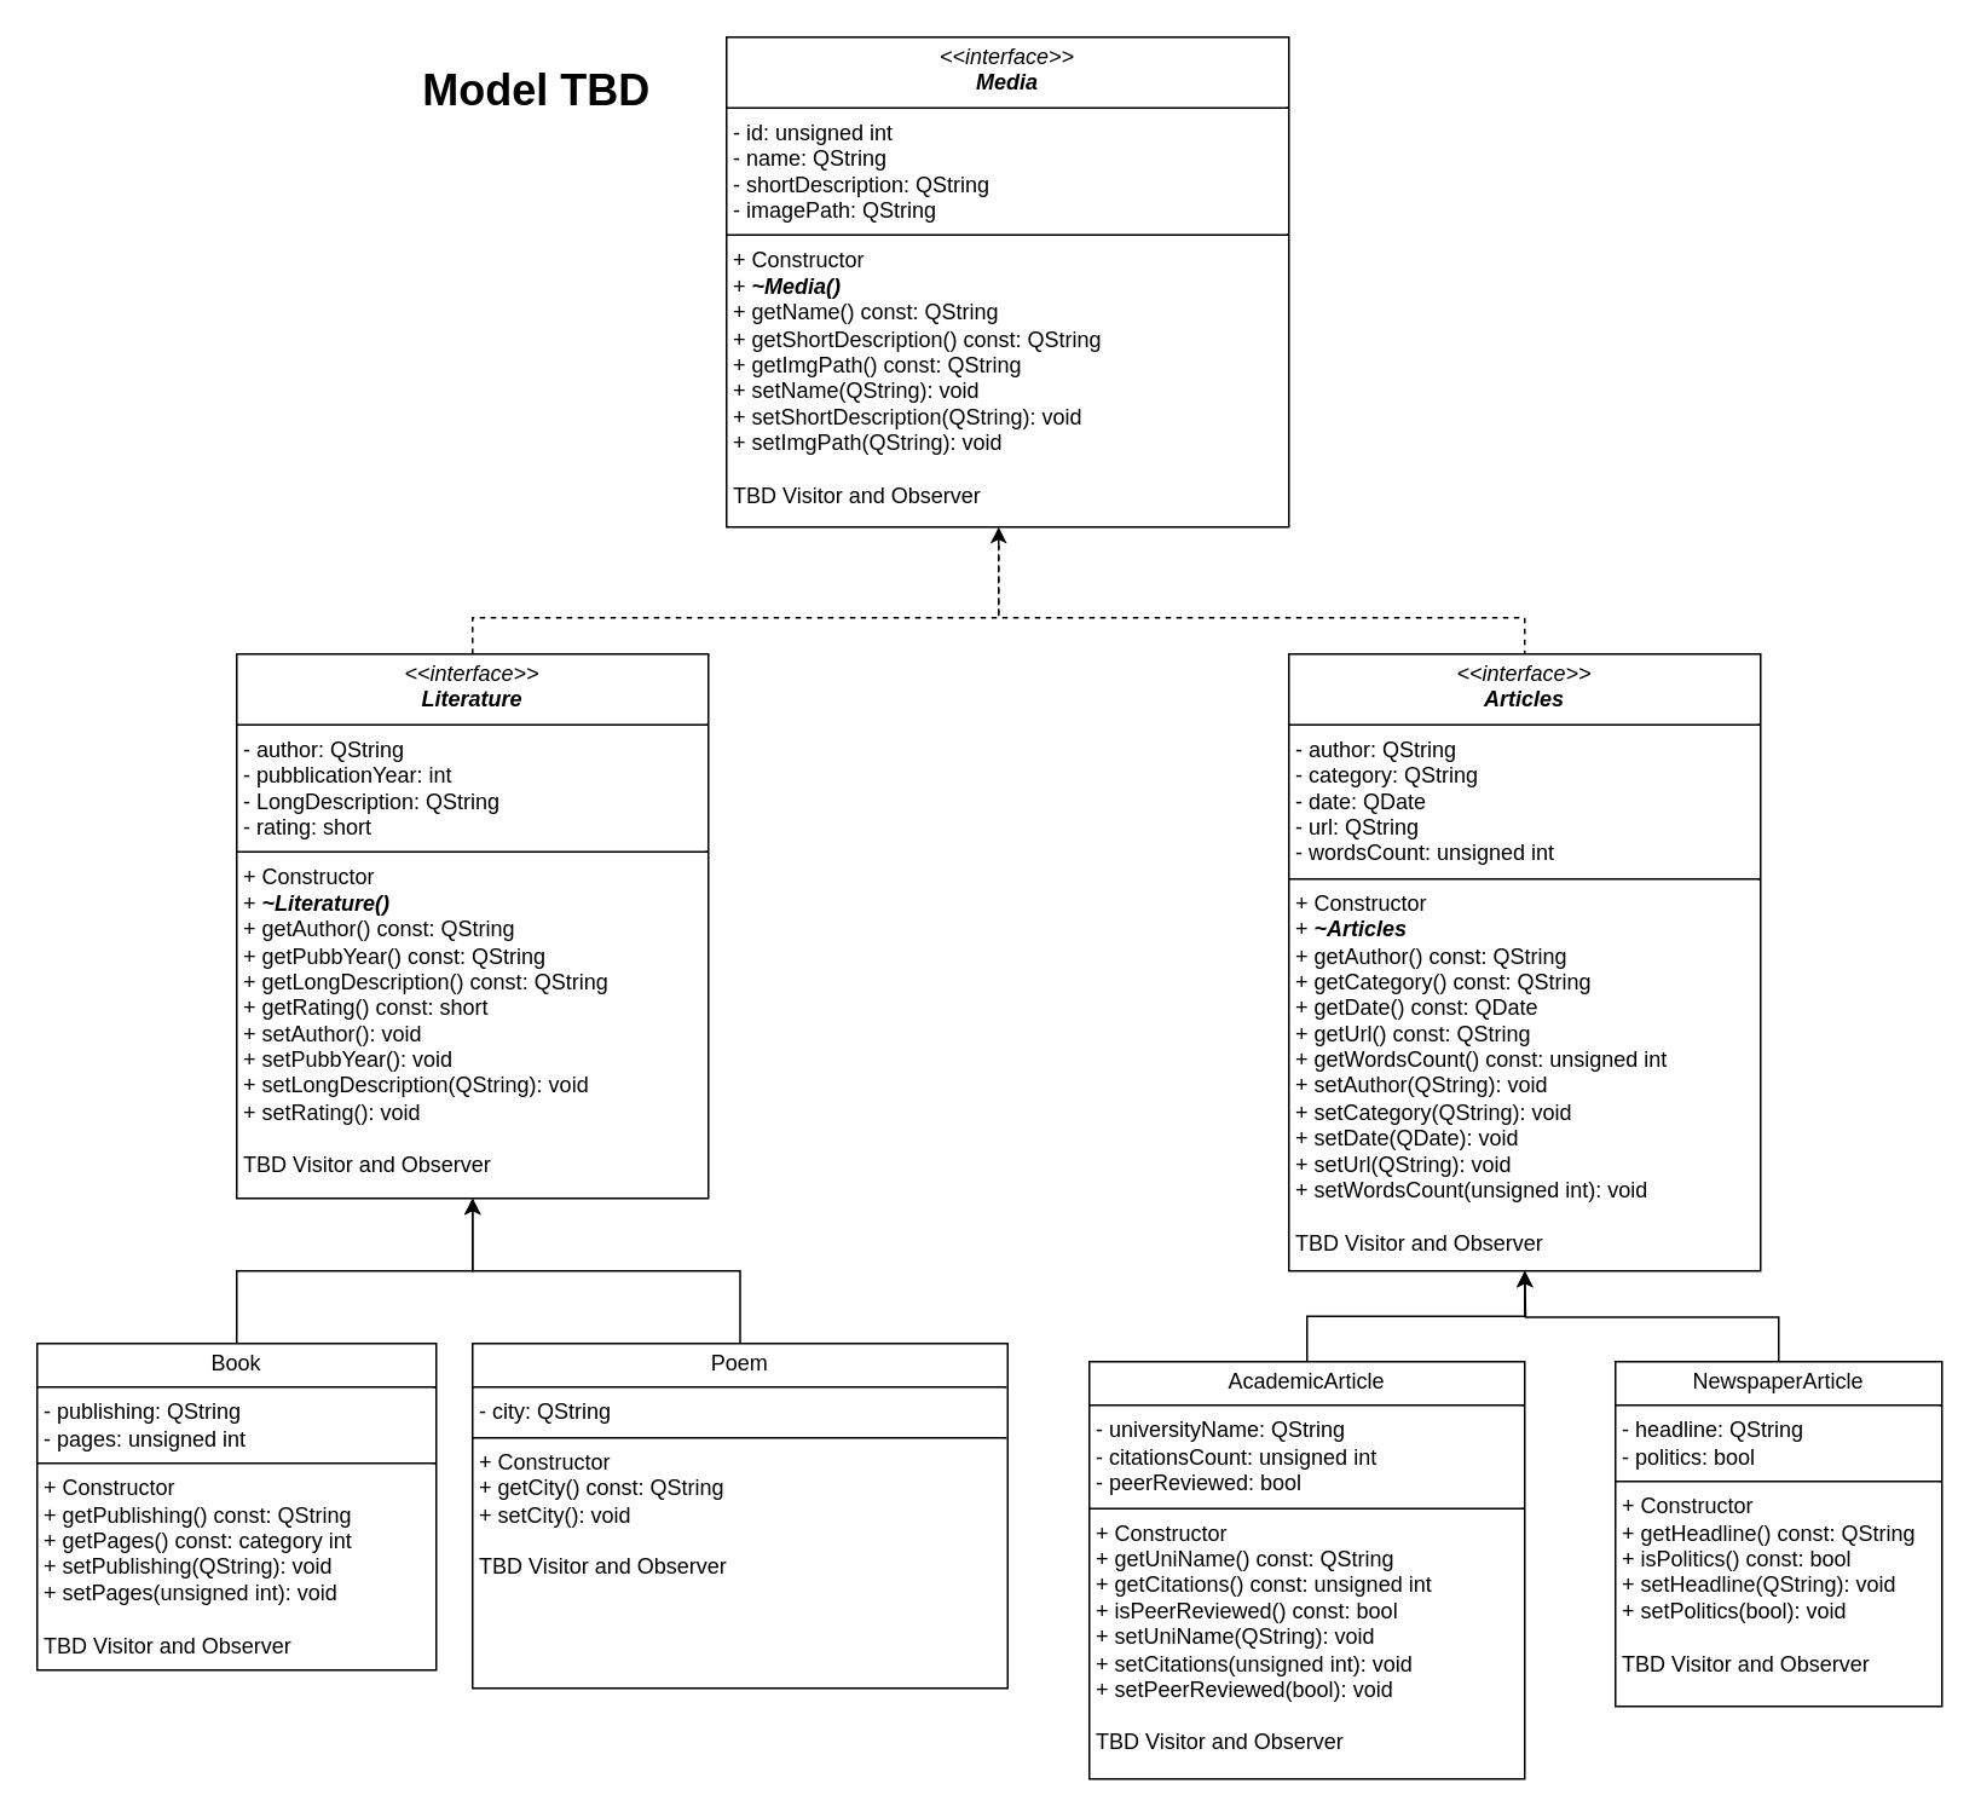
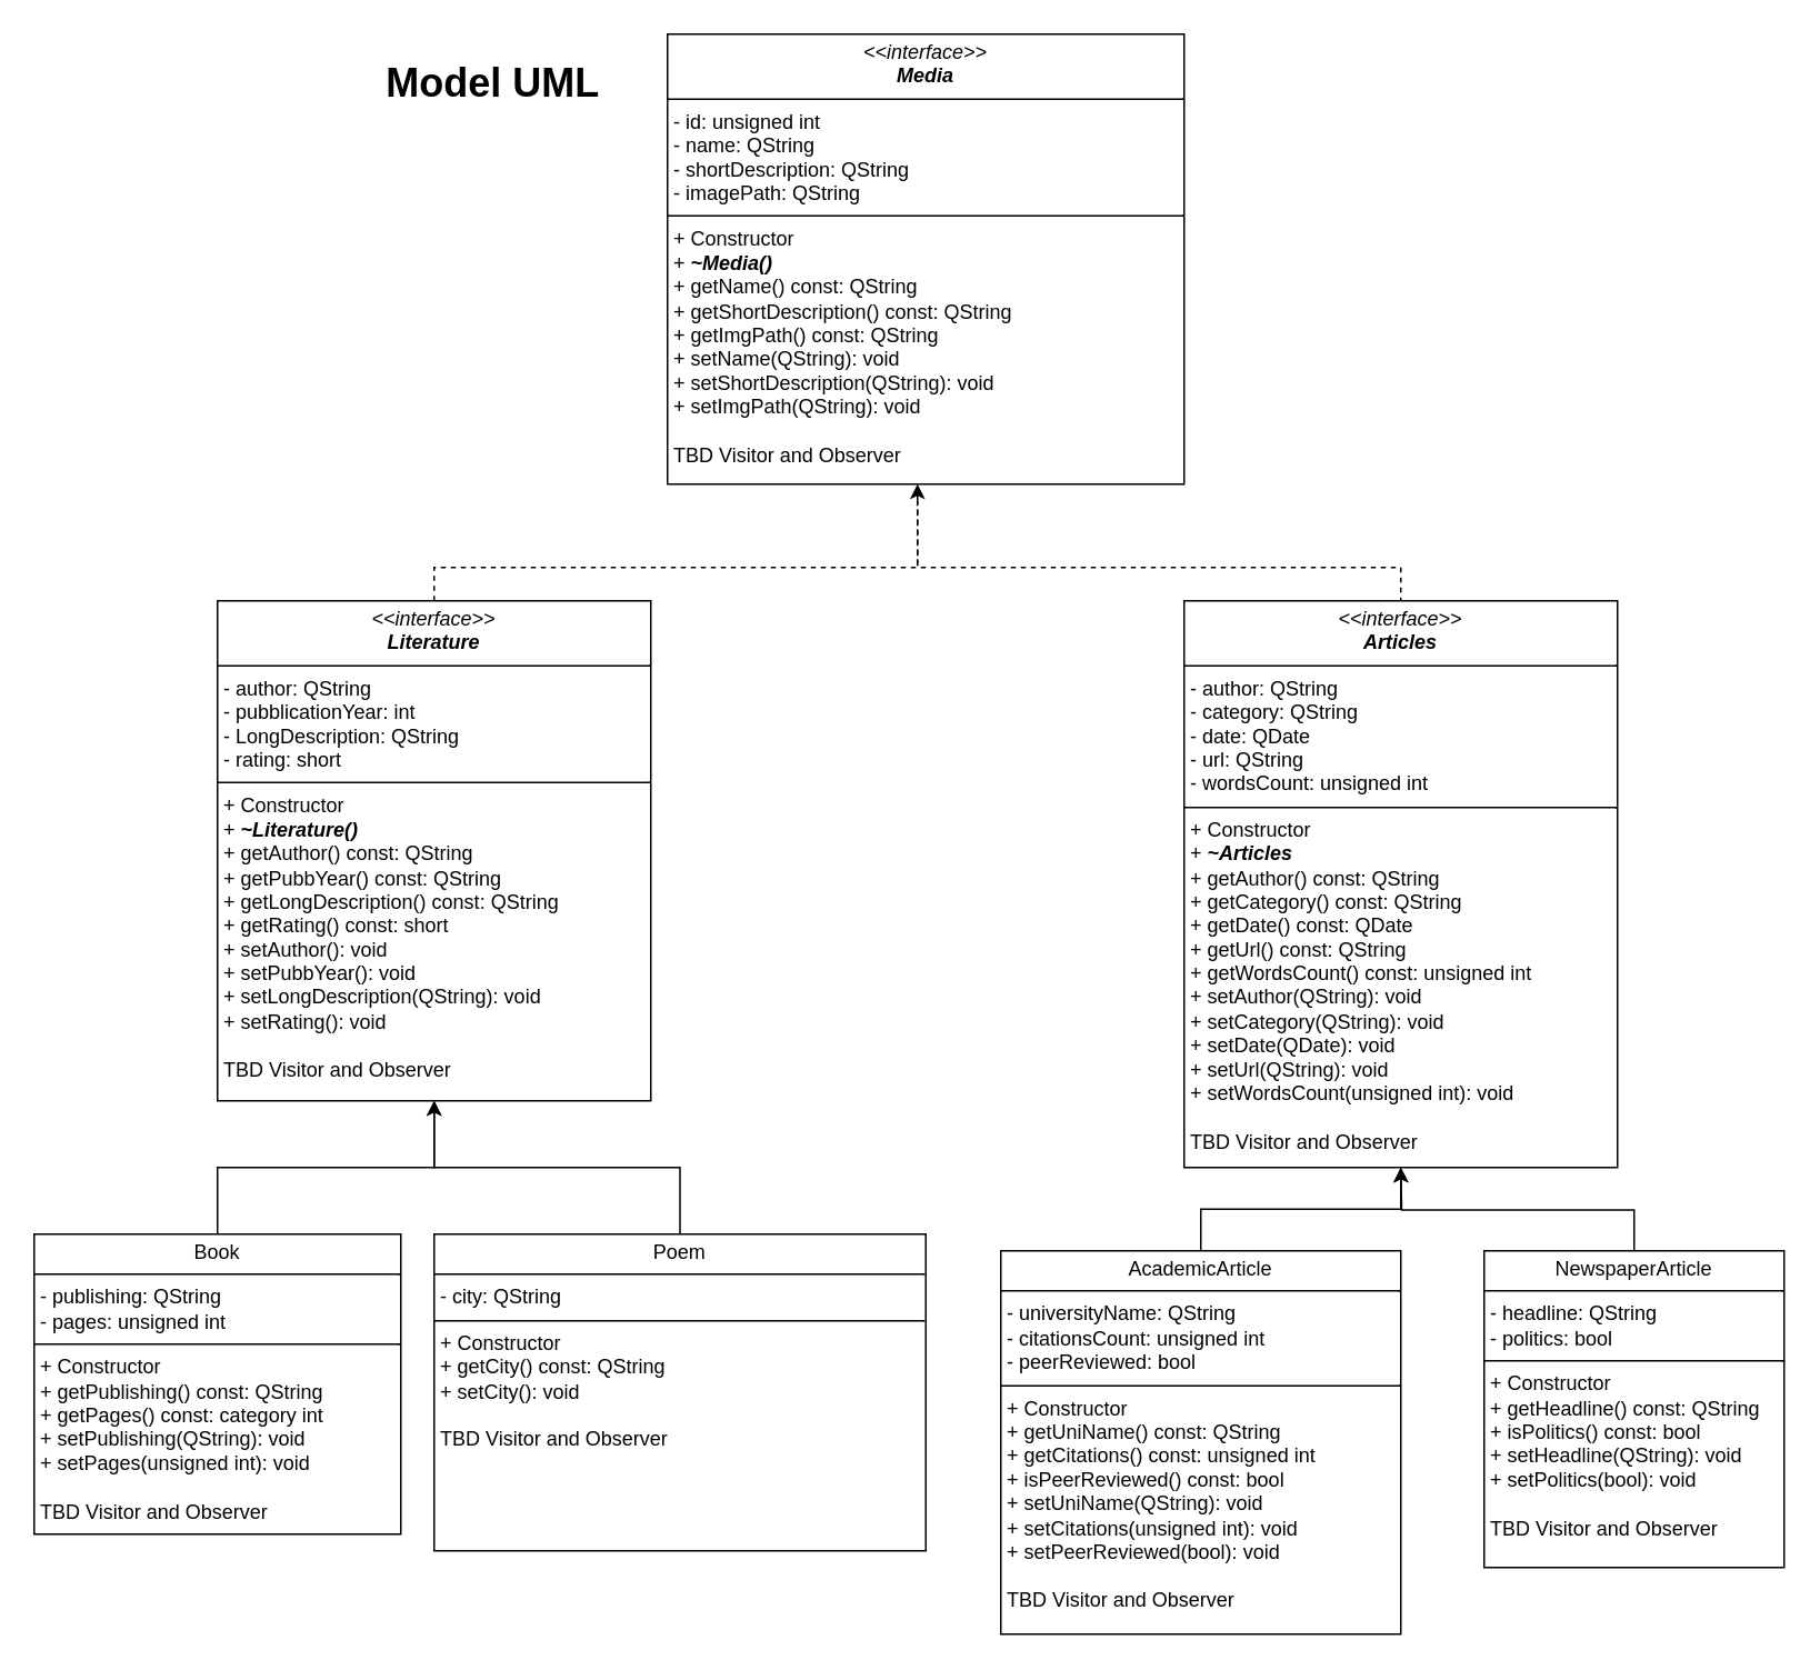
- <mxCell id="16" value="Model TBD" style="text;strokeColor=none;fillColor=none;html=1;fontSize=24;fontStyle=1;verticalAlign=middle;align=center;" vertex="1" parent="1"><mxGeometry x="180" y="20" width="230" height="60" as="geometry" /></mxCell>
+ <mxCell id="16" value="Model UML" style="text;strokeColor=none;fillColor=none;html=1;fontSize=24;fontStyle=1;verticalAlign=middle;align=center;" vertex="1" parent="1"><mxGeometry x="180" y="20" width="230" height="60" as="geometry" /></mxCell>
